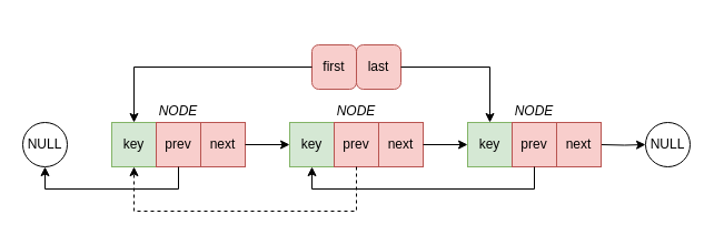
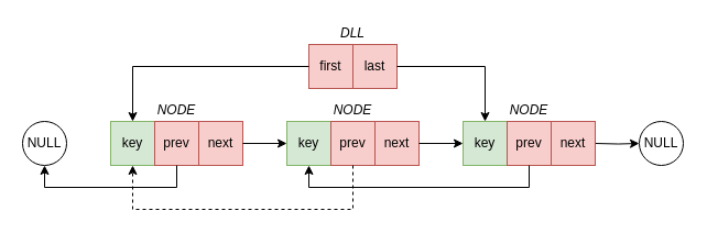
+ <mxCell id="9" value="&lt;i&gt;DLL&lt;/i&gt;" style="text;html=1;strokeColor=none;fillColor=none;align=center;verticalAlign=middle;whiteSpace=wrap;rounded=0;" parent="1" vertex="1"><mxGeometry x="290" y="20" width="60" height="20" as="geometry" /></mxCell>
- <mxCell id="4" value="first" style="whiteSpace=wrap;html=1;aspect=fixed;fillColor=#f8cecc;strokeColor=#b85450;rounded=1;" parent="3" vertex="1"><mxGeometry width="40" height="40" as="geometry" /></mxCell>
+ <mxCell id="4" value="first" style="whiteSpace=wrap;html=1;aspect=fixed;fillColor=#f8cecc;strokeColor=#b85450;" parent="3" vertex="1"><mxGeometry width="40" height="40" as="geometry" /></mxCell>
- <mxCell id="5" value="last" style="whiteSpace=wrap;html=1;aspect=fixed;fillColor=#f8cecc;strokeColor=#b85450;rounded=1;" parent="3" vertex="1"><mxGeometry x="40" width="40" height="40" as="geometry" /></mxCell>
+ <mxCell id="5" value="last" style="whiteSpace=wrap;html=1;aspect=fixed;fillColor=#f8cecc;strokeColor=#b85450;" parent="3" vertex="1"><mxGeometry x="40" width="40" height="40" as="geometry" /></mxCell>
